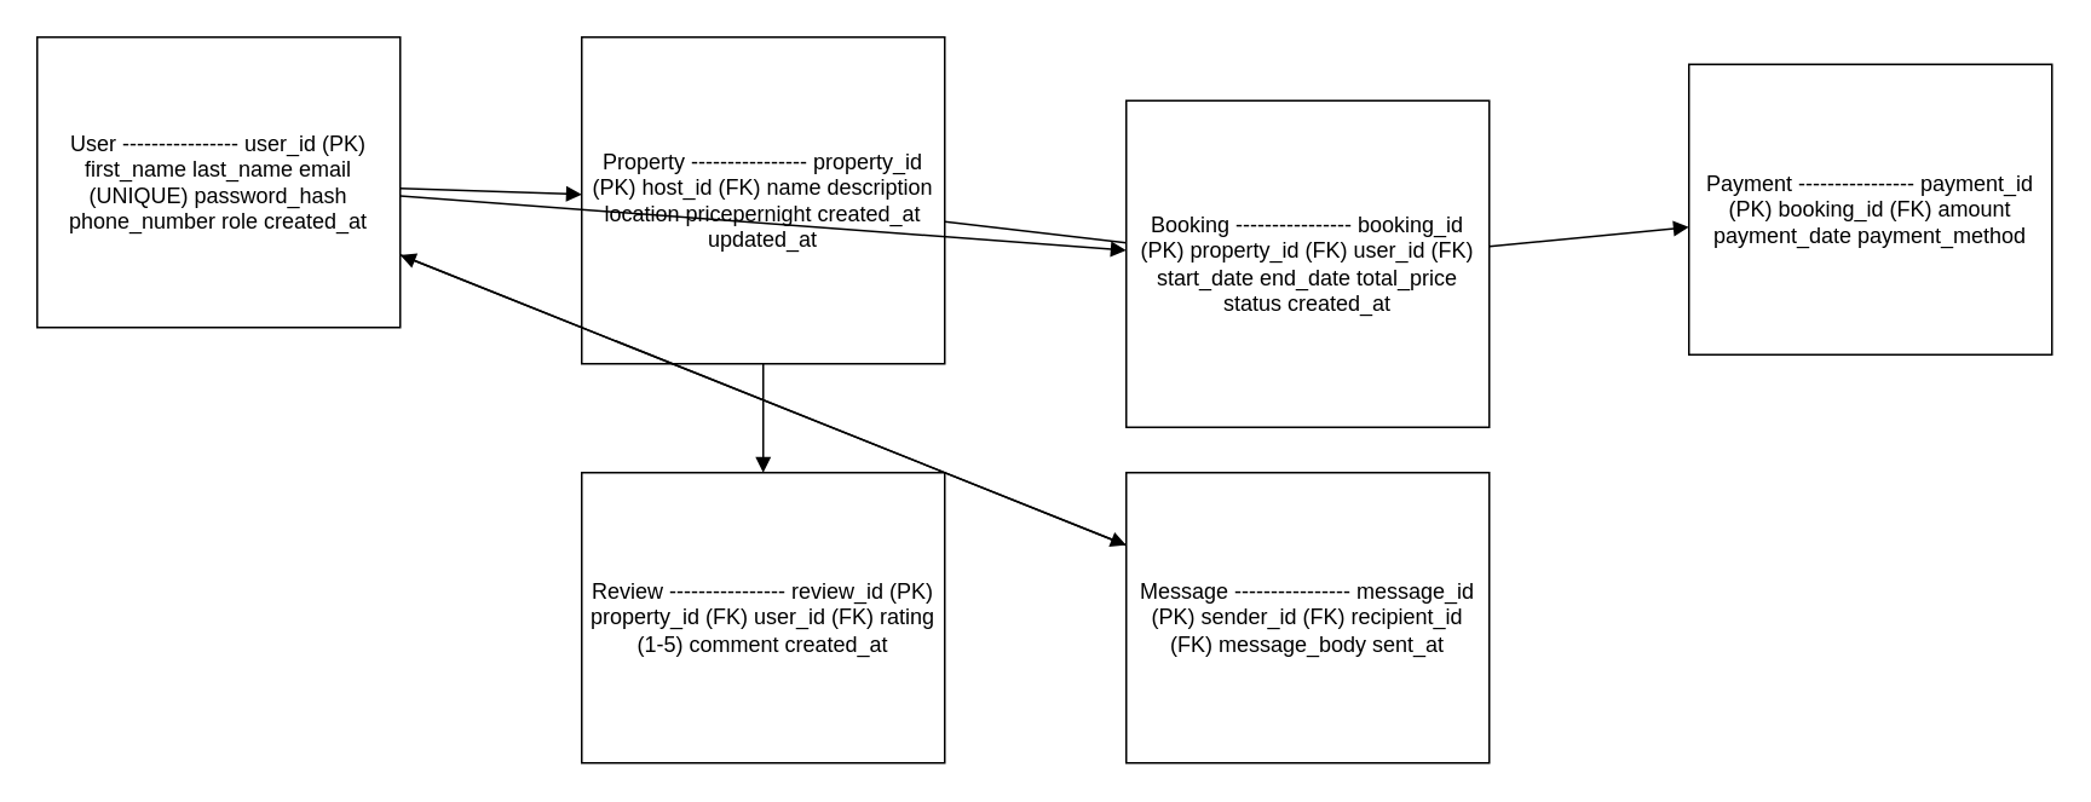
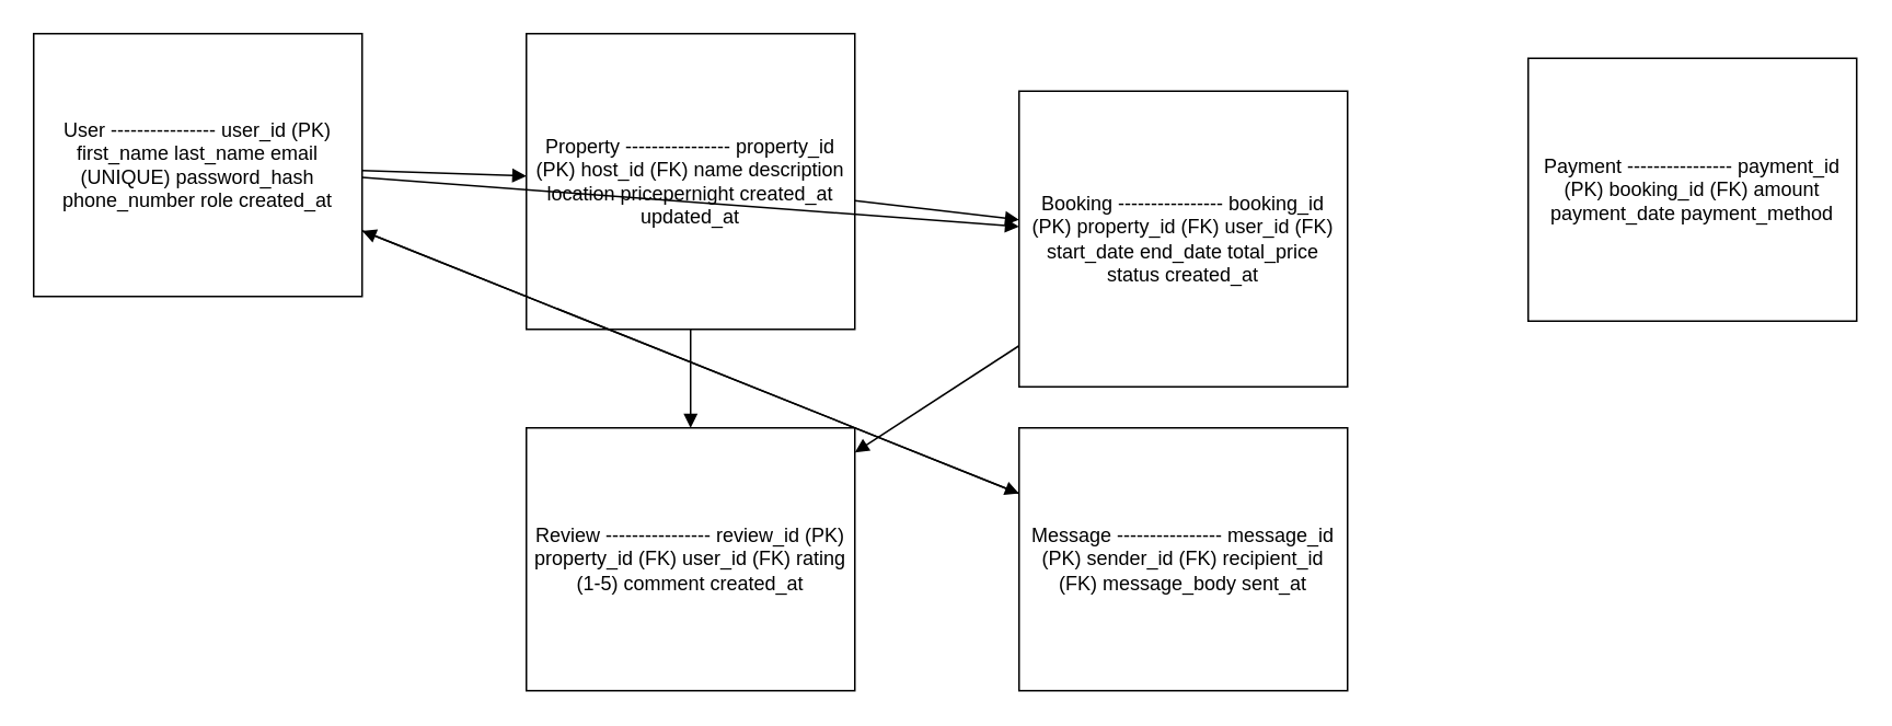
- <mxCell id="11" edge="1" parent="1" source="4" target="5" style="endArrow=block;endFill=1;"><mxGeometry relative="1" as="geometry" /></mxCell>
+ <mxCell id="11" edge="1" parent="1" source="4" target="6" style="endArrow=block;endFill=1;"><mxGeometry relative="1" as="geometry" /></mxCell>
- <mxCell id="10" edge="1" parent="1" source="3" target="4" style="endArrow=none;endFill=1;"><mxGeometry relative="1" as="geometry" /></mxCell>
+ <mxCell id="10" edge="1" parent="1" source="3" target="4" style="endArrow=block;endFill=1;"><mxGeometry relative="1" as="geometry" /></mxCell>
